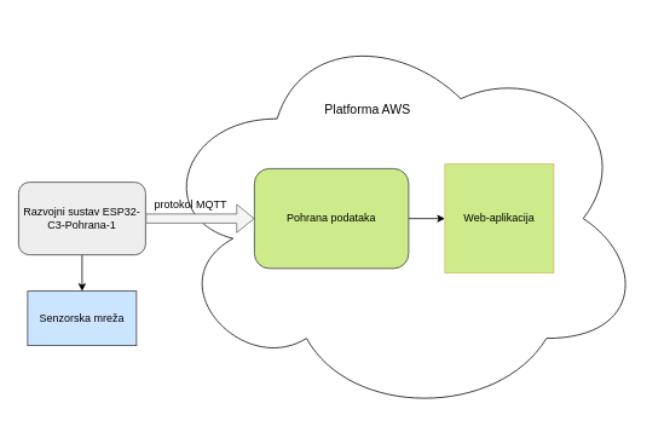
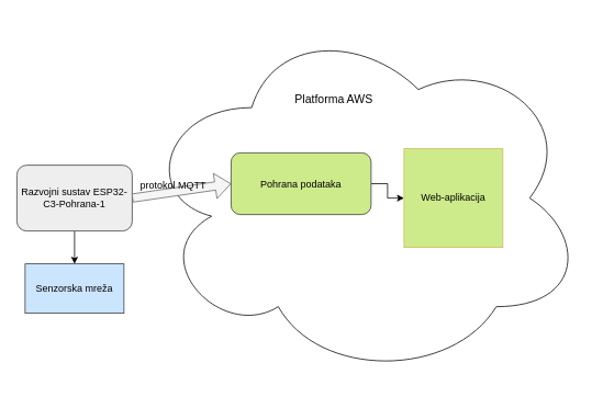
- <mxCell id="7" value="&lt;div&gt;Pohrana podataka&lt;br&gt;&lt;/div&gt;" style="rounded=1;whiteSpace=wrap;html=1;fillColor=#cdeb8b;strokeColor=#36393d;" parent="1" vertex="1"><mxGeometry x="280" y="185" width="170" height="110" as="geometry" /></mxCell>
+ <mxCell id="7" value="&lt;div&gt;Pohrana podataka&lt;br&gt;&lt;/div&gt;" style="rounded=1;whiteSpace=wrap;html=1;fillColor=#cdeb8b;strokeColor=#36393d;" parent="1" vertex="1"><mxGeometry x="280" y="185" width="170" height="75" as="geometry" /></mxCell>
